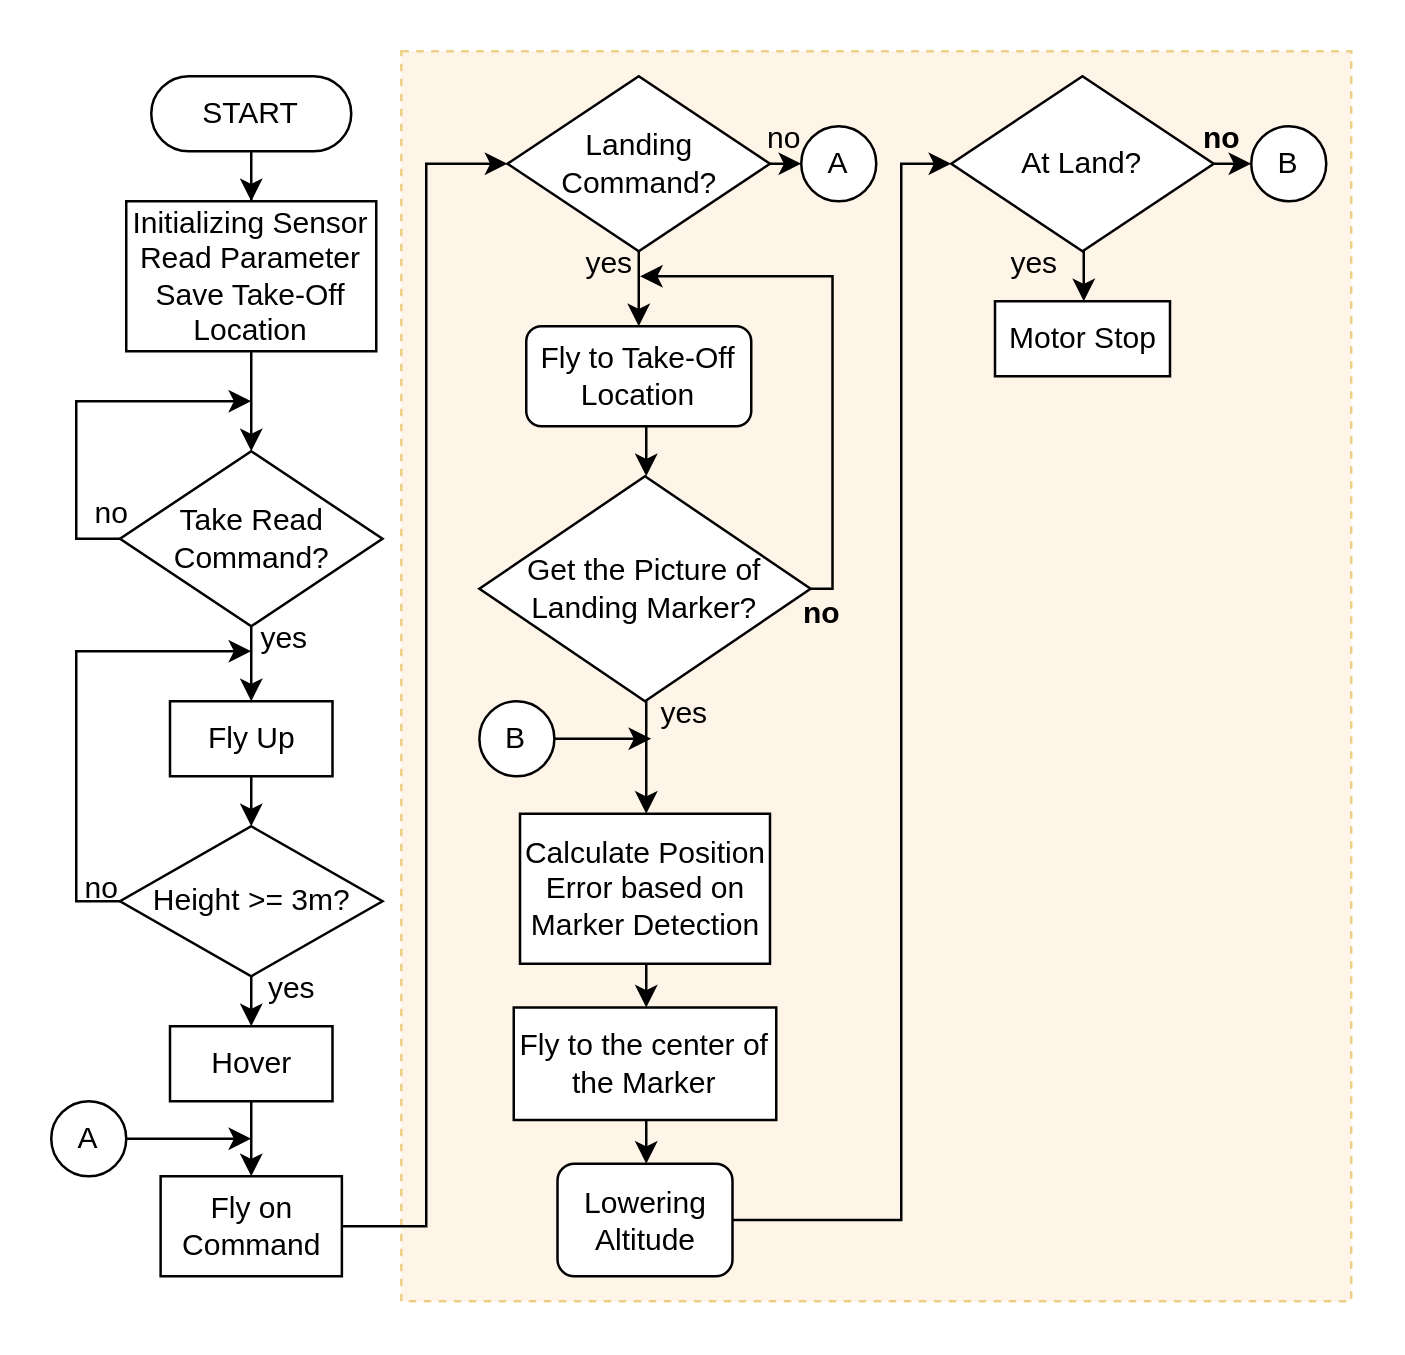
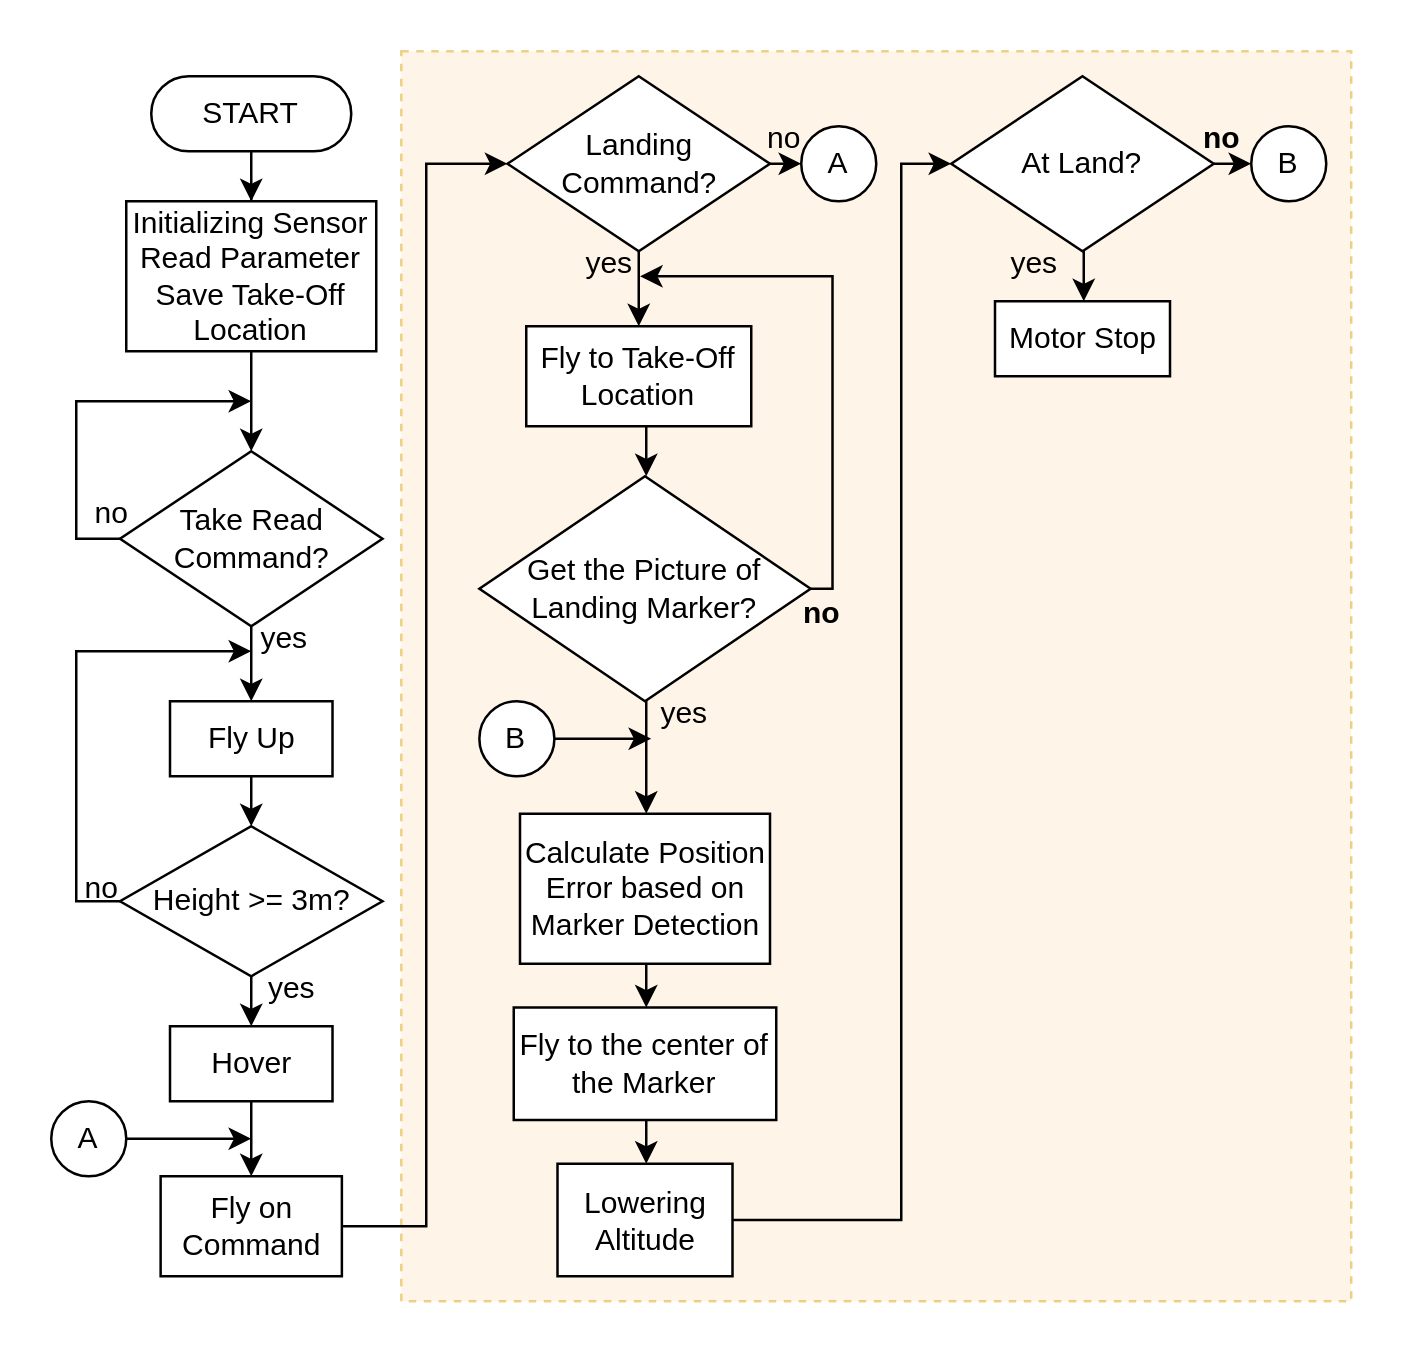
- <mxCell id="23" value="Fly to Take-Off Location" style="whiteSpace=wrap;html=1;rounded=1;" vertex="1" parent="1"><mxGeometry x="210" y="130" width="90" height="40" as="geometry" /></mxCell>
+ <mxCell id="23" value="Fly to Take-Off Location" style="rounded=0;whiteSpace=wrap;html=1;" vertex="1" parent="1"><mxGeometry x="210" y="130" width="90" height="40" as="geometry" /></mxCell>
- <mxCell id="42" value="Lowering Altitude" style="whiteSpace=wrap;html=1;rounded=1;" vertex="1" parent="1"><mxGeometry x="222.5" y="465" width="70" height="45" as="geometry" /></mxCell>
+ <mxCell id="42" value="Lowering Altitude" style="rounded=0;whiteSpace=wrap;html=1;" vertex="1" parent="1"><mxGeometry x="222.5" y="465" width="70" height="45" as="geometry" /></mxCell>
